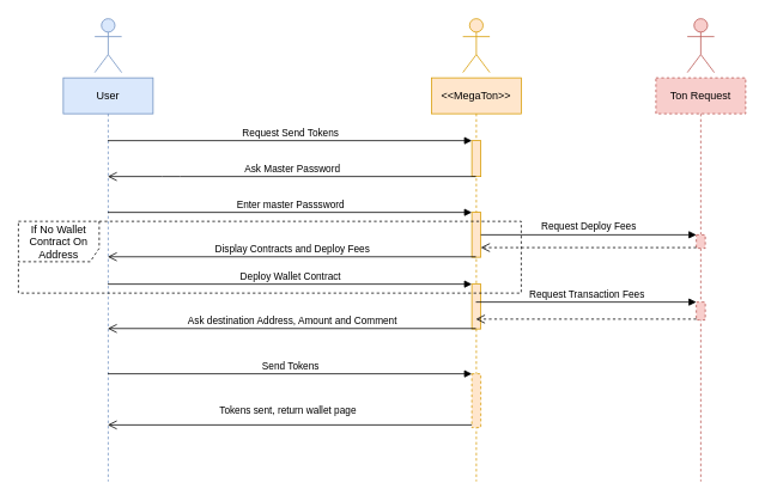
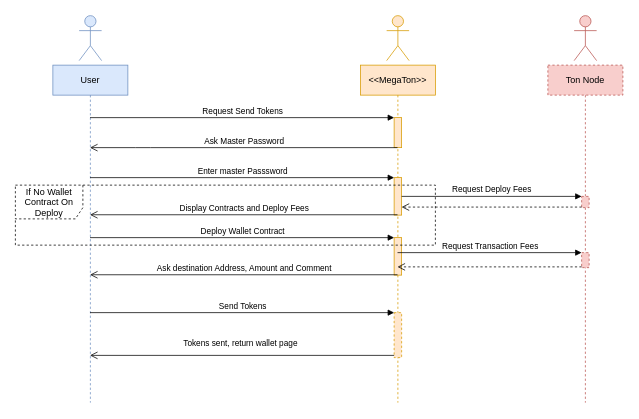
- <mxCell id="18" value="Ton Request" style="shape=umlLifeline;perimeter=lifelinePerimeter;whiteSpace=wrap;html=1;container=1;collapsible=0;recursiveResize=0;outlineConnect=0;dashed=1;fillColor=#f8cecc;strokeColor=#b85450;" vertex="1" parent="1"><mxGeometry x="730" y="86" width="100" height="450" as="geometry" /></mxCell>
+ <mxCell id="18" value="Ton Node" style="shape=umlLifeline;perimeter=lifelinePerimeter;whiteSpace=wrap;html=1;container=1;collapsible=0;recursiveResize=0;outlineConnect=0;dashed=1;fillColor=#f8cecc;strokeColor=#b85450;" vertex="1" parent="1"><mxGeometry x="730" y="86" width="100" height="450" as="geometry" /></mxCell>
- <mxCell id="24" value="If No Wallet Contract On Address" style="shape=umlFrame;whiteSpace=wrap;html=1;width=90;height=45;dashed=1;" vertex="1" parent="1"><mxGeometry y="246" width="560" height="80" as="geometry" x="20" /></mxCell>
+ <mxCell id="24" value="If No Wallet Contract On Deploy" style="shape=umlFrame;whiteSpace=wrap;html=1;width=90;height=45;dashed=1;" vertex="1" parent="1"><mxGeometry y="246" width="560" height="80" as="geometry" x="20" /></mxCell>
